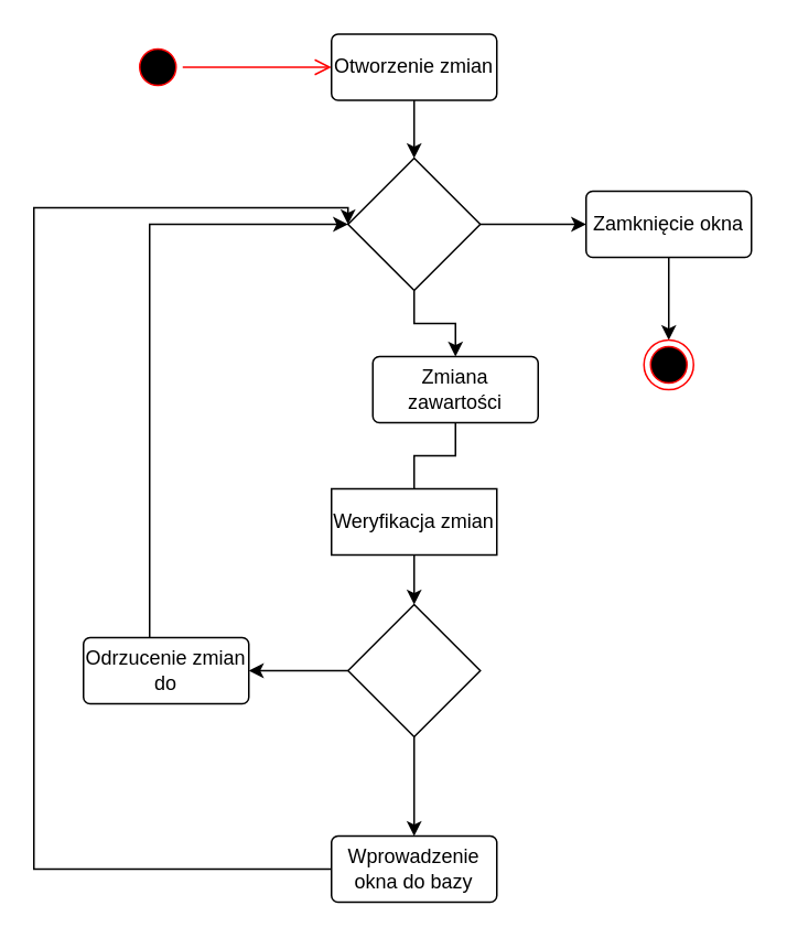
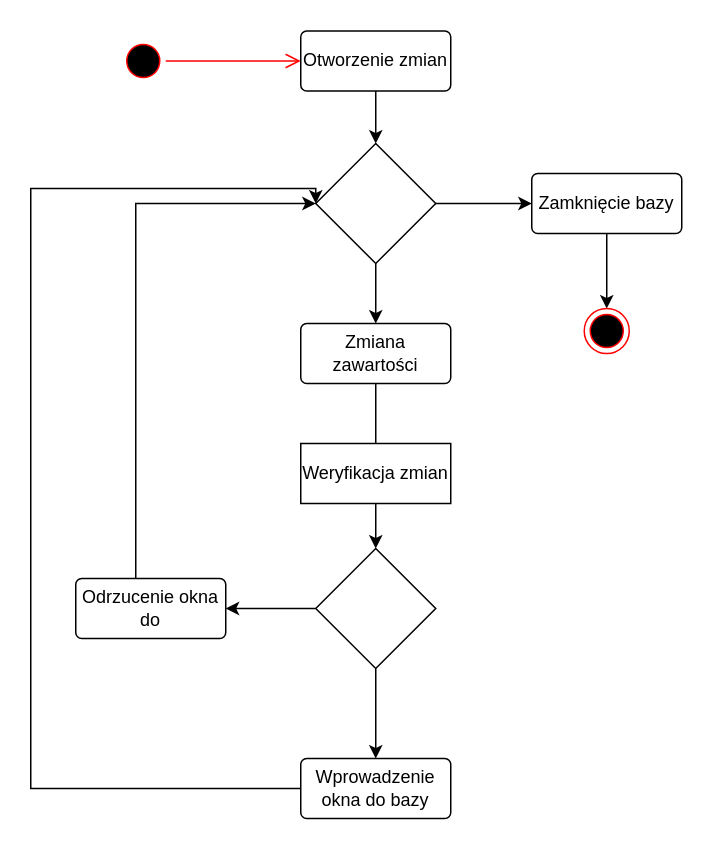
- <mxCell id="10" value="Zamknięcie okna " style="rounded=1;arcSize=10;whiteSpace=wrap;html=1;align=center;" vertex="1" parent="1"><mxGeometry x="354" y="115" width="100" height="40" as="geometry" /></mxCell>
+ <mxCell id="10" value="Zamknięcie bazy " style="rounded=1;arcSize=10;whiteSpace=wrap;html=1;align=center;" vertex="1" parent="1"><mxGeometry x="354" y="115" width="100" height="40" as="geometry" /></mxCell>
- <mxCell id="15" value="Zmiana zawartości" style="rounded=1;arcSize=10;whiteSpace=wrap;html=1;align=center;" vertex="1" parent="1"><mxGeometry x="225" y="215" width="100" height="40" as="geometry" /></mxCell>
+ <mxCell id="15" value="Zmiana zawartości" style="rounded=1;arcSize=10;whiteSpace=wrap;html=1;align=center;" vertex="1" parent="1"><mxGeometry x="200" y="215" width="100" height="40" as="geometry" /></mxCell>
- <mxCell id="22" value="Odrzucenie zmian do " style="rounded=1;arcSize=10;whiteSpace=wrap;html=1;align=center;" vertex="1" parent="1"><mxGeometry x="50" y="385" width="100" height="40" as="geometry" /></mxCell>
+ <mxCell id="22" value="Odrzucenie okna do " style="rounded=1;arcSize=10;whiteSpace=wrap;html=1;align=center;" vertex="1" parent="1"><mxGeometry x="50" y="385" width="100" height="40" as="geometry" /></mxCell>
